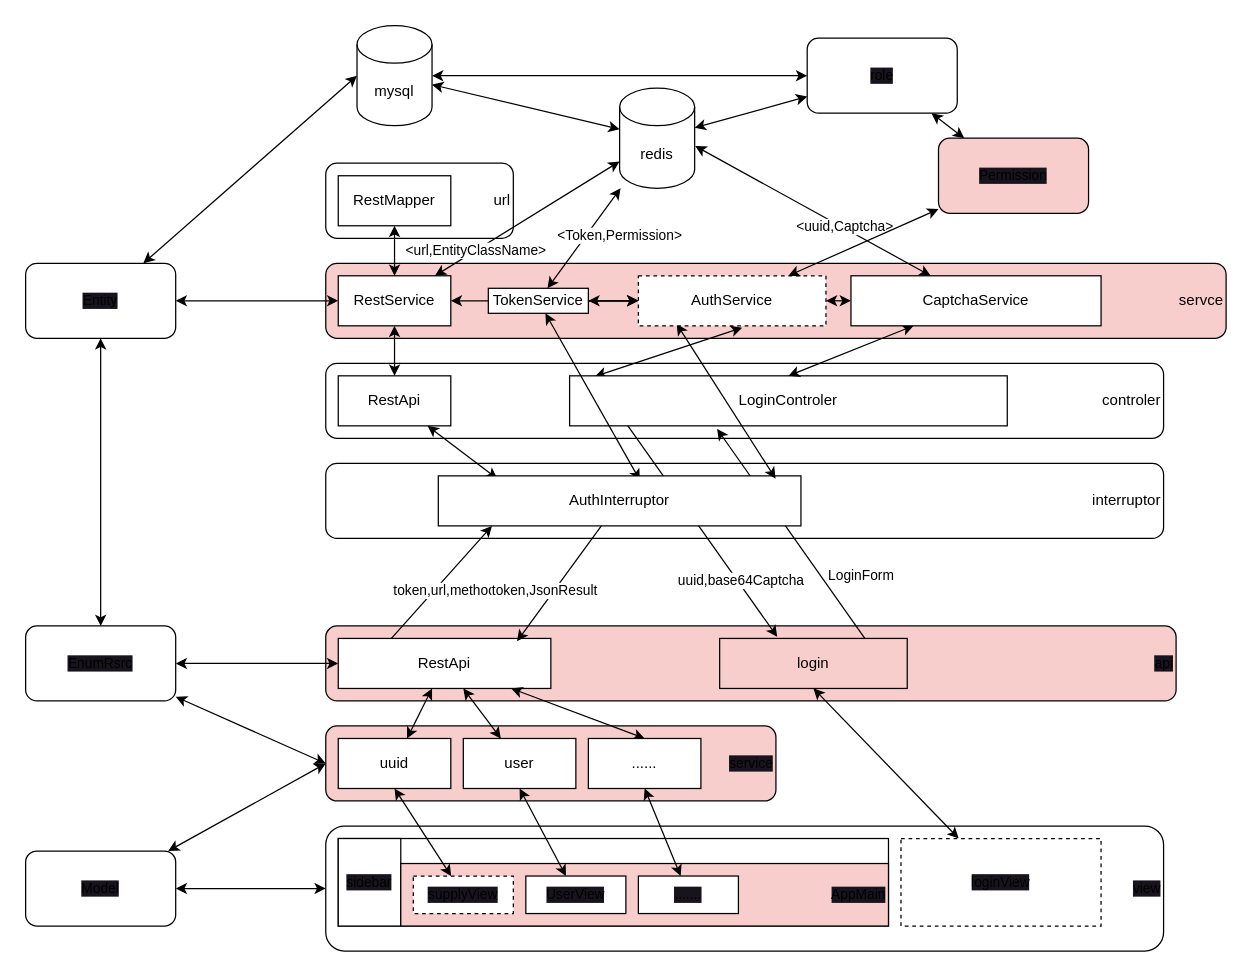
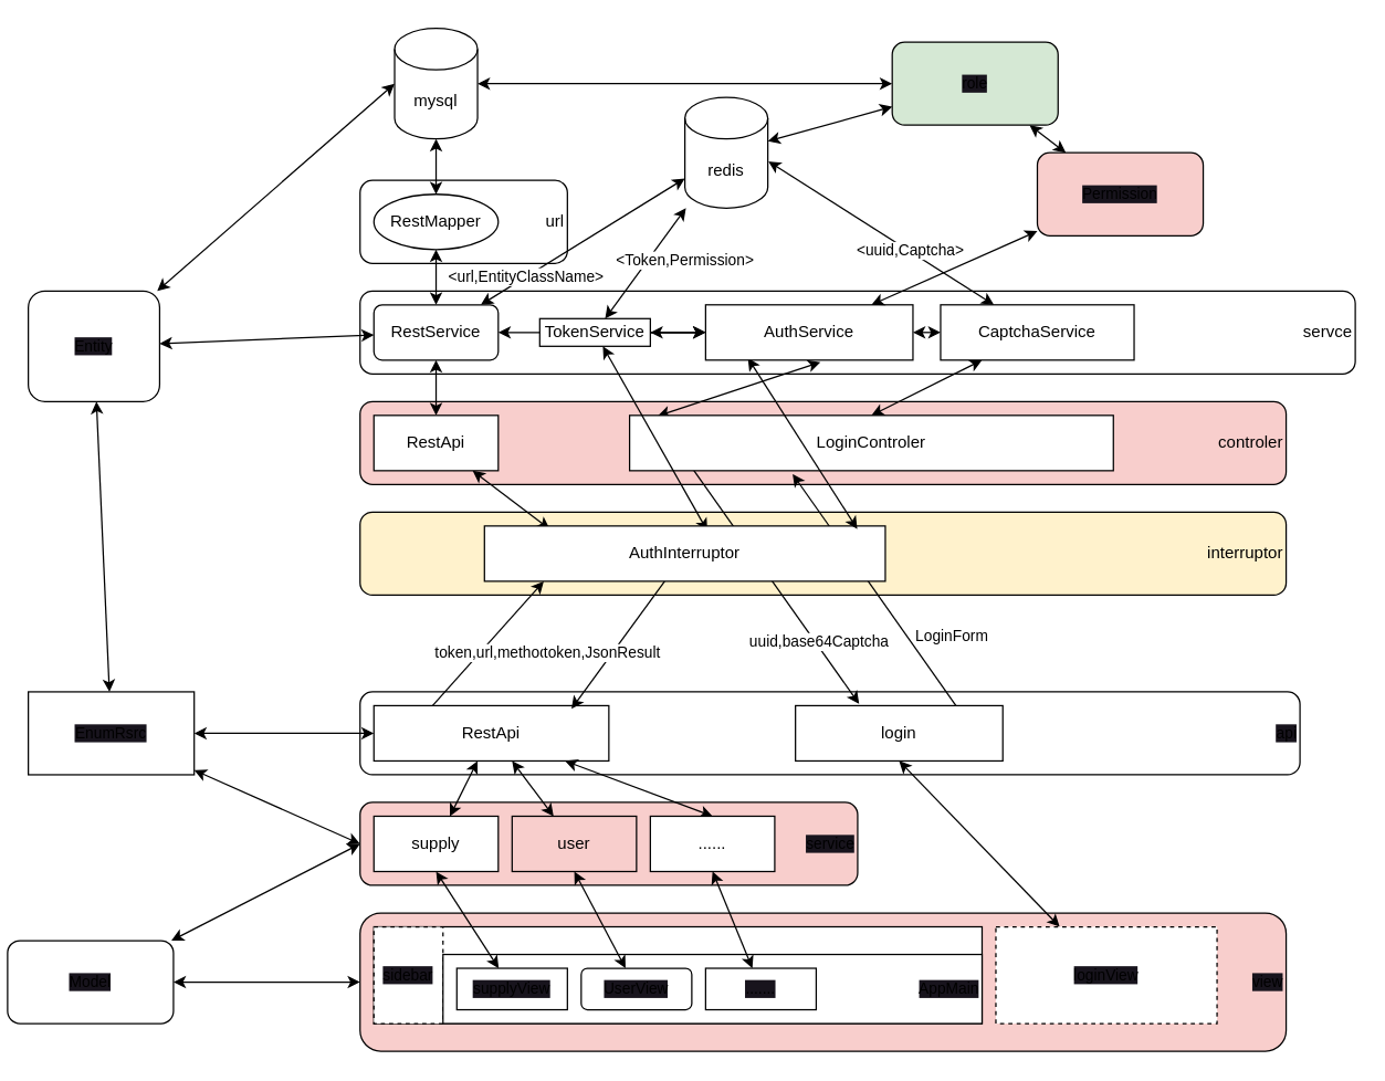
- <mxCell id="79" value="role" style="rounded=1;whiteSpace=wrap;html=1;labelBackgroundColor=#18141D;fontFamily=Helvetica;fontSize=11;fontColor=default;" parent="1" vertex="1"><mxGeometry x="645" y="30" width="120" height="60" as="geometry" /></mxCell>
+ <mxCell id="79" value="role" style="rounded=1;whiteSpace=wrap;html=1;labelBackgroundColor=#18141D;fontFamily=Helvetica;fontSize=11;fontColor=default;fillColor=#d5e8d4;" parent="1" vertex="1"><mxGeometry x="645" y="30" width="120" height="60" as="geometry" /></mxCell>
- <mxCell id="21" style="edgeStyle=none;html=1;startArrow=classic;startFill=1;" parent="1" source="4" target="5" edge="1"><mxGeometry relative="1" as="geometry" /></mxCell>
+ <mxCell id="21" style="edgeStyle=none;html=1;startArrow=classic;startFill=1;" parent="1" source="4" target="18" edge="1"><mxGeometry relative="1" as="geometry" /></mxCell>
- <mxCell id="18" value="RestMapper" style="rounded=0;whiteSpace=wrap;html=1;" parent="1" vertex="1"><mxGeometry x="270" y="140" width="90" height="40" as="geometry" /></mxCell>
+ <mxCell id="18" value="RestMapper" style="ellipse;whiteSpace=wrap;html=1;" parent="1" vertex="1"><mxGeometry x="270" y="140" width="90" height="40" as="geometry" /></mxCell>
- <mxCell id="44" value="Entity" style="rounded=1;whiteSpace=wrap;html=1;labelBackgroundColor=#18141D;fontFamily=Helvetica;fontSize=11;fontColor=default;" parent="1" vertex="1"><mxGeometry x="20" y="210" width="120" height="60" as="geometry" /></mxCell>
+ <mxCell id="44" value="Entity" style="rounded=1;whiteSpace=wrap;html=1;labelBackgroundColor=#18141D;fontFamily=Helvetica;fontSize=11;fontColor=default;" parent="1" vertex="1"><mxGeometry x="20" y="210" width="95" height="80" as="geometry" /></mxCell>
- <mxCell id="13" value="RestService" style="rounded=0;whiteSpace=wrap;html=1;" parent="1" vertex="1"><mxGeometry x="270" y="220" width="90" height="40" as="geometry" /></mxCell>
+ <mxCell id="13" value="RestService" style="whiteSpace=wrap;html=1;rounded=1;" parent="1" vertex="1"><mxGeometry x="270" y="220" width="90" height="40" as="geometry" /></mxCell>
- <mxCell id="37" value="AuthService" style="rounded=0;whiteSpace=wrap;html=1;dashed=1;" parent="1" vertex="1"><mxGeometry x="510" y="220" width="150" height="40" as="geometry" /></mxCell>
+ <mxCell id="37" value="AuthService" style="rounded=0;whiteSpace=wrap;html=1;" parent="1" vertex="1"><mxGeometry x="510" y="220" width="150" height="40" as="geometry" /></mxCell>
- <mxCell id="41" value="CaptchaService" style="rounded=0;whiteSpace=wrap;html=1;" parent="1" vertex="1"><mxGeometry x="680" y="220" width="200" height="40" as="geometry" /></mxCell>
+ <mxCell id="41" value="CaptchaService" style="rounded=0;whiteSpace=wrap;html=1;" parent="1" vertex="1"><mxGeometry x="680" y="220" width="140" height="40" as="geometry" /></mxCell>
- <mxCell id="7" value="servce" style="rounded=1;whiteSpace=wrap;html=1;align=right;fillColor=#f8cecc;" parent="1" vertex="1"><mxGeometry x="260" y="210" width="720" height="60" as="geometry" /></mxCell>
+ <mxCell id="7" value="servce" style="rounded=1;whiteSpace=wrap;html=1;align=right;" parent="1" vertex="1"><mxGeometry x="260" y="210" width="720" height="60" as="geometry" /></mxCell>
- <mxCell id="8" value="controler" style="rounded=1;whiteSpace=wrap;html=1;align=right;" parent="1" vertex="1"><mxGeometry x="260" y="290" width="670" height="60" as="geometry" /></mxCell>
+ <mxCell id="8" value="controler" style="rounded=1;whiteSpace=wrap;html=1;align=right;fillColor=#f8cecc;" parent="1" vertex="1"><mxGeometry x="260" y="290" width="670" height="60" as="geometry" /></mxCell>
- <mxCell id="9" value="interruptor" style="rounded=1;whiteSpace=wrap;html=1;align=right;" parent="1" vertex="1"><mxGeometry x="260" y="370" width="670" height="60" as="geometry" /></mxCell>
+ <mxCell id="9" value="interruptor" style="rounded=1;whiteSpace=wrap;html=1;align=right;fillColor=#fff2cc;" parent="1" vertex="1"><mxGeometry x="260" y="370" width="670" height="60" as="geometry" /></mxCell>
- <mxCell id="53" value="EnumRsrc" style="rounded=1;whiteSpace=wrap;html=1;labelBackgroundColor=#18141D;fontFamily=Helvetica;fontSize=11;fontColor=default;" parent="1" vertex="1"><mxGeometry x="20" y="500" width="120" height="60" as="geometry" /></mxCell>
+ <mxCell id="53" value="EnumRsrc" style="whiteSpace=wrap;html=1;labelBackgroundColor=#18141D;fontFamily=Helvetica;fontSize=11;fontColor=default;rounded=0;" parent="1" vertex="1"><mxGeometry x="20" y="500" width="120" height="60" as="geometry" /></mxCell>
- <mxCell id="26" value="login" style="rounded=0;whiteSpace=wrap;html=1;fillColor=#f8cecc;" parent="1" vertex="1"><mxGeometry x="575" y="510" width="150" height="40" as="geometry" /></mxCell>
+ <mxCell id="26" value="login" style="rounded=0;whiteSpace=wrap;html=1;" parent="1" vertex="1"><mxGeometry x="575" y="510" width="150" height="40" as="geometry" /></mxCell>
- <mxCell id="2" value="api" style="rounded=1;whiteSpace=wrap;html=1;labelBackgroundColor=#18141D;fontFamily=Helvetica;fontSize=11;fontColor=default;align=right;fillColor=#f8cecc;" parent="1" vertex="1"><mxGeometry x="260" y="500" width="680" height="60" as="geometry" /></mxCell>
+ <mxCell id="2" value="api" style="rounded=1;whiteSpace=wrap;html=1;labelBackgroundColor=#18141D;fontFamily=Helvetica;fontSize=11;fontColor=default;align=right;" parent="1" vertex="1"><mxGeometry x="260" y="500" width="680" height="60" as="geometry" /></mxCell>
- <mxCell id="55" value="uuid" style="rounded=0;whiteSpace=wrap;html=1;" parent="1" vertex="1"><mxGeometry x="270" y="590" width="90" height="40" as="geometry" /></mxCell>
+ <mxCell id="55" value="supply" style="rounded=0;whiteSpace=wrap;html=1;" parent="1" vertex="1"><mxGeometry x="270" y="590" width="90" height="40" as="geometry" /></mxCell>
- <mxCell id="57" value="user" style="rounded=0;whiteSpace=wrap;html=1;" parent="1" vertex="1"><mxGeometry x="370" y="590" width="90" height="40" as="geometry" /></mxCell>
+ <mxCell id="57" value="user" style="rounded=0;whiteSpace=wrap;html=1;fillColor=#f8cecc;" parent="1" vertex="1"><mxGeometry x="370" y="590" width="90" height="40" as="geometry" /></mxCell>
- <mxCell id="61" value="sidebar" style="rounded=0;whiteSpace=wrap;html=1;labelBackgroundColor=#18141D;fontFamily=Helvetica;fontSize=11;fontColor=default;" parent="1" vertex="1"><mxGeometry x="270" y="670" width="50" height="70" as="geometry" /></mxCell>
+ <mxCell id="61" value="sidebar" style="rounded=0;whiteSpace=wrap;html=1;labelBackgroundColor=#18141D;fontFamily=Helvetica;fontSize=11;fontColor=default;dashed=1;" parent="1" vertex="1"><mxGeometry x="270" y="670" width="50" height="70" as="geometry" /></mxCell>
- <mxCell id="49" value="Model" style="rounded=1;whiteSpace=wrap;html=1;labelBackgroundColor=#18141D;fontFamily=Helvetica;fontSize=11;fontColor=default;" parent="1" vertex="1"><mxGeometry x="20" y="680" width="120" height="60" as="geometry" /></mxCell>
+ <mxCell id="49" value="Model" style="rounded=1;whiteSpace=wrap;html=1;labelBackgroundColor=#18141D;fontFamily=Helvetica;fontSize=11;fontColor=default;" parent="1" vertex="1"><mxGeometry x="5" y="680" width="120" height="60" as="geometry" /></mxCell>
- <mxCell id="46" value="view" style="rounded=1;whiteSpace=wrap;html=1;labelBackgroundColor=#18141D;fontFamily=Helvetica;fontSize=11;fontColor=default;align=right;" parent="1" vertex="1"><mxGeometry x="260" y="660" width="670" height="100" as="geometry" /></mxCell>
+ <mxCell id="46" value="view" style="rounded=1;whiteSpace=wrap;html=1;labelBackgroundColor=#18141D;fontFamily=Helvetica;fontSize=11;fontColor=default;align=right;fillColor=#f8cecc;" parent="1" vertex="1"><mxGeometry x="260" y="660" width="670" height="100" as="geometry" /></mxCell>
- <mxCell id="64" value="supplyView" style="rounded=0;whiteSpace=wrap;html=1;labelBackgroundColor=#18141D;fontFamily=Helvetica;fontSize=11;fontColor=default;dashed=1;" parent="1" vertex="1"><mxGeometry x="330" y="700" width="80" height="30" as="geometry" /></mxCell>
+ <mxCell id="64" value="supplyView" style="rounded=0;whiteSpace=wrap;html=1;labelBackgroundColor=#18141D;fontFamily=Helvetica;fontSize=11;fontColor=default;" parent="1" vertex="1"><mxGeometry x="330" y="700" width="80" height="30" as="geometry" /></mxCell>
- <mxCell id="66" value="UserView" style="rounded=0;whiteSpace=wrap;html=1;labelBackgroundColor=#18141D;fontFamily=Helvetica;fontSize=11;fontColor=default;" parent="1" vertex="1"><mxGeometry x="420" y="700" width="80" height="30" as="geometry" /></mxCell>
+ <mxCell id="66" value="UserView" style="whiteSpace=wrap;html=1;labelBackgroundColor=#18141D;fontFamily=Helvetica;fontSize=11;fontColor=default;rounded=1;" parent="1" vertex="1"><mxGeometry x="420" y="700" width="80" height="30" as="geometry" /></mxCell>
- <mxCell id="62" value="AppMain" style="rounded=0;whiteSpace=wrap;html=1;labelBackgroundColor=#18141D;fontFamily=Helvetica;fontSize=11;fontColor=default;align=right;fillColor=#f8cecc;" parent="1" vertex="1"><mxGeometry x="320" y="690" width="390" height="50" as="geometry" /></mxCell>
+ <mxCell id="62" value="AppMain" style="rounded=0;whiteSpace=wrap;html=1;labelBackgroundColor=#18141D;fontFamily=Helvetica;fontSize=11;fontColor=default;align=right;" parent="1" vertex="1"><mxGeometry x="320" y="690" width="390" height="50" as="geometry" /></mxCell>
